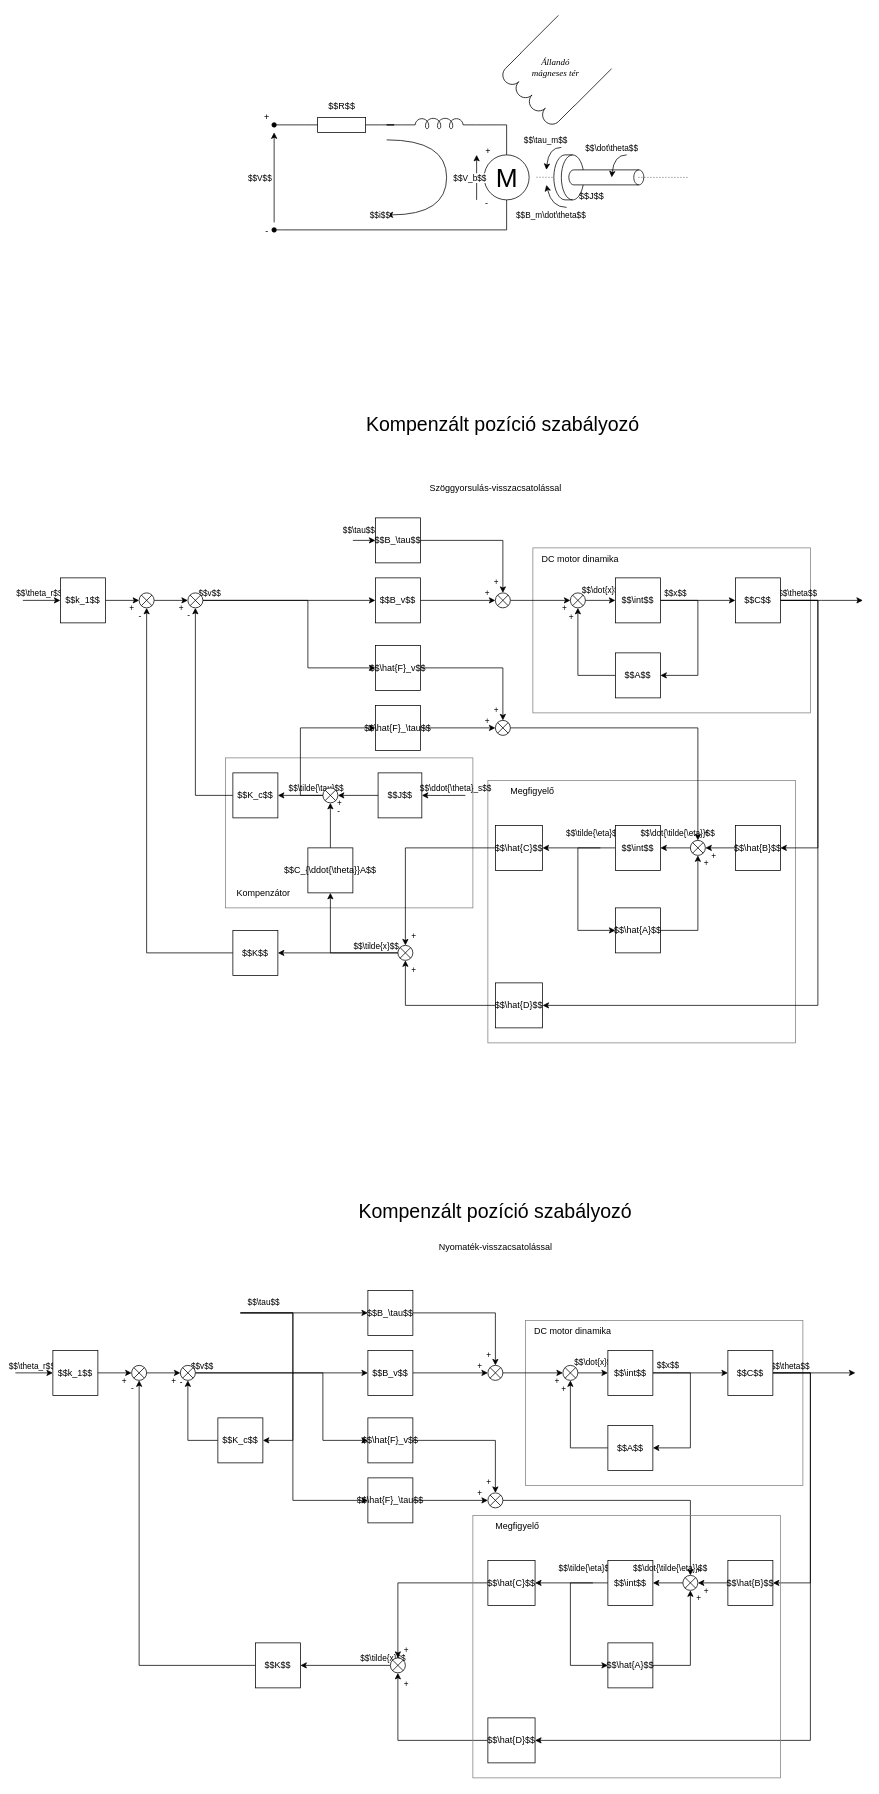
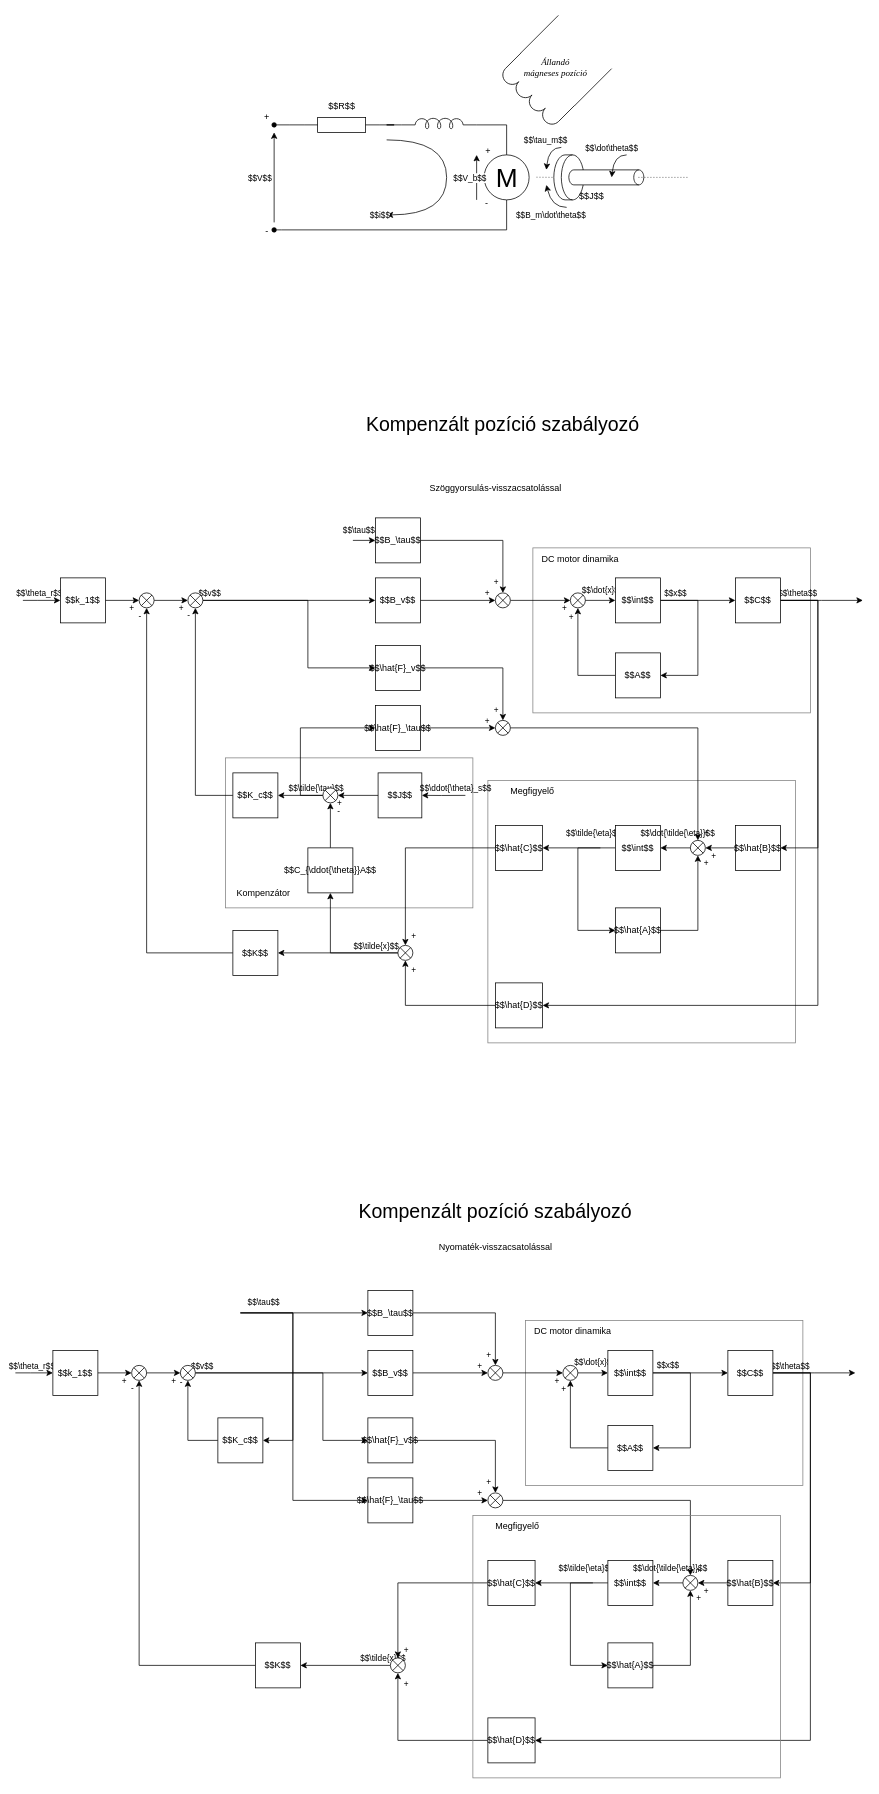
- <mxCell id="219" value="&lt;i&gt;&lt;font face=&quot;Georgia&quot;&gt;Állandó&lt;br&gt;mágneses tér&lt;/font&gt;&lt;/i&gt;" style="text;html=1;align=center;verticalAlign=middle;resizable=0;points=[];autosize=1;strokeColor=none;fillColor=none;" vertex="1" parent="186"><mxGeometry x="355" y="49" width="90" height="40" as="geometry" /></mxCell>
+ <mxCell id="219" value="&lt;i&gt;&lt;font face=&quot;Georgia&quot;&gt;Állandó&lt;br&gt;mágneses pozíció&lt;/font&gt;&lt;/i&gt;" style="text;html=1;align=center;verticalAlign=middle;resizable=0;points=[];autosize=1;strokeColor=none;fillColor=none;" vertex="1" parent="186"><mxGeometry x="355" y="49" width="90" height="40" as="geometry" /></mxCell>
